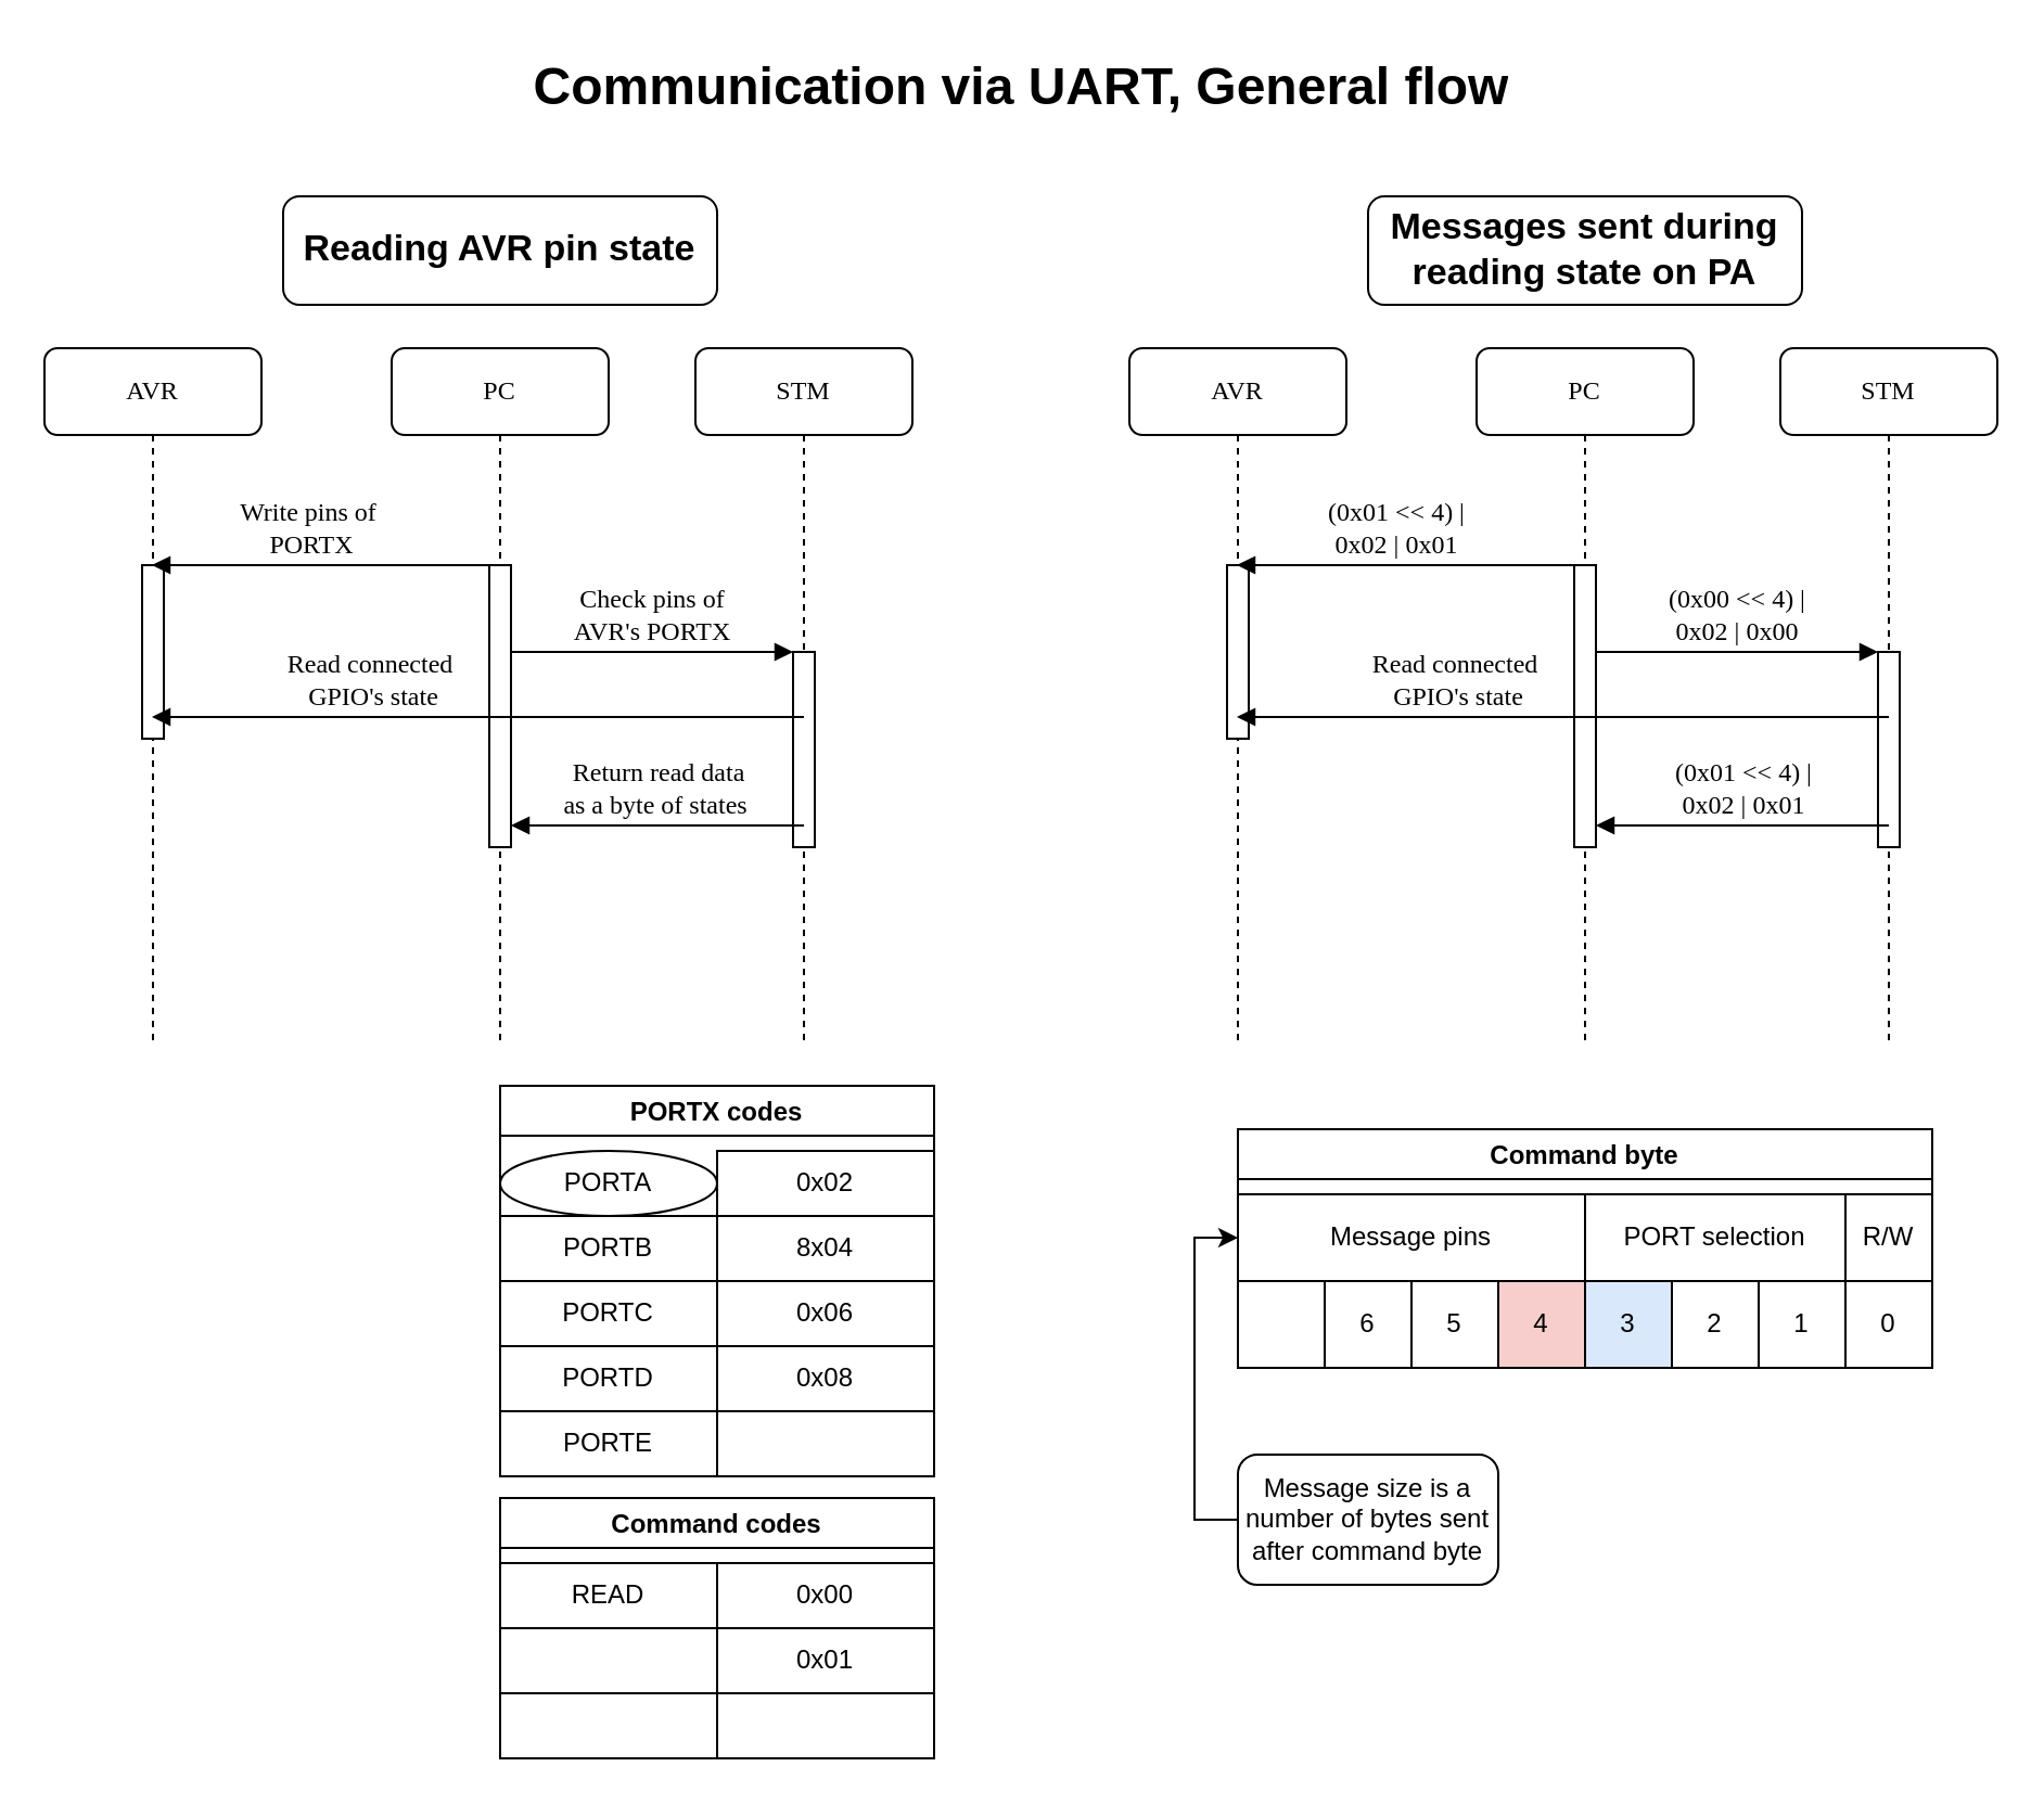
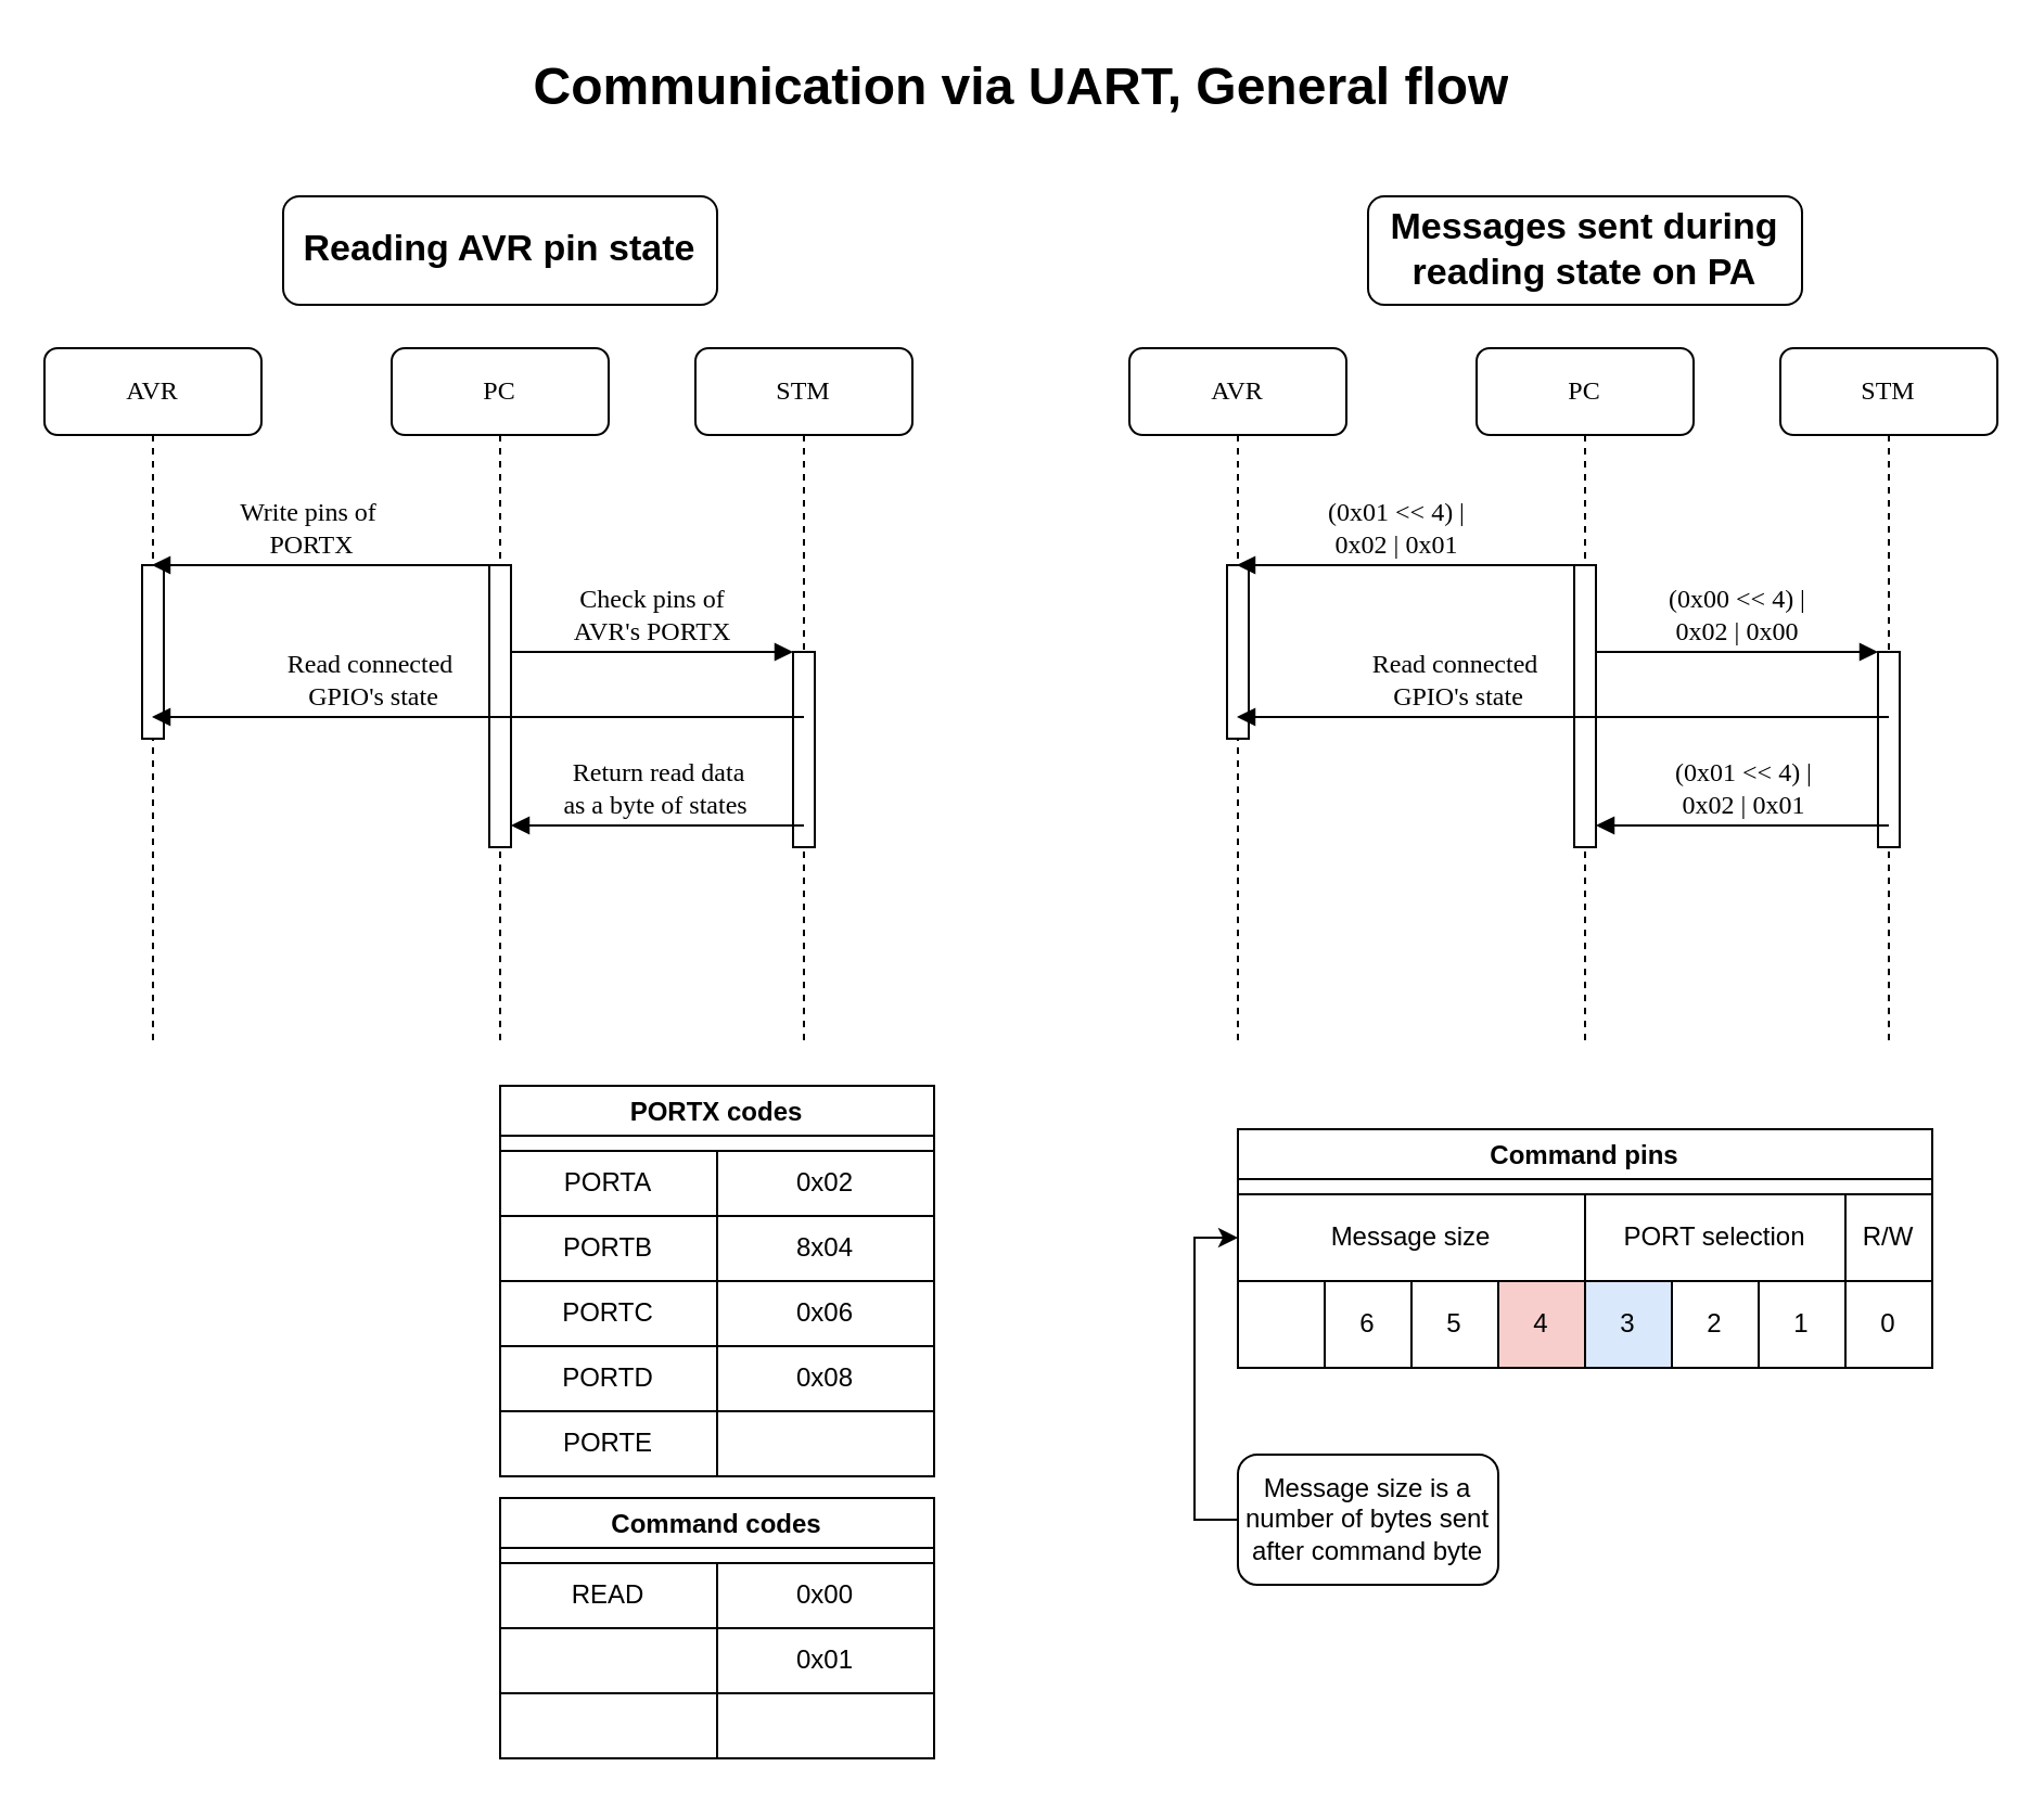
- <mxCell id="41" value="Command byte" style="swimlane;" vertex="1" parent="1"><mxGeometry x="570" y="520" width="320" height="110" as="geometry" /></mxCell>
+ <mxCell id="41" value="Command pins" style="swimlane;" vertex="1" parent="1"><mxGeometry x="570" y="520" width="320" height="110" as="geometry" /></mxCell>
- <mxCell id="32" value="PORTA" style="ellipse;whiteSpace=wrap;html=1;" vertex="1" parent="31"><mxGeometry y="30" width="100" height="30" as="geometry" /></mxCell>
+ <mxCell id="32" value="PORTA" style="rounded=0;whiteSpace=wrap;html=1;" vertex="1" parent="31"><mxGeometry y="30" width="100" height="30" as="geometry" /></mxCell>
- <mxCell id="51" value="Message pins" style="rounded=0;whiteSpace=wrap;html=1;" vertex="1" parent="41"><mxGeometry y="30" width="160" height="40" as="geometry" /></mxCell>
+ <mxCell id="51" value="Message size" style="rounded=0;whiteSpace=wrap;html=1;" vertex="1" parent="41"><mxGeometry y="30" width="160" height="40" as="geometry" /></mxCell>
